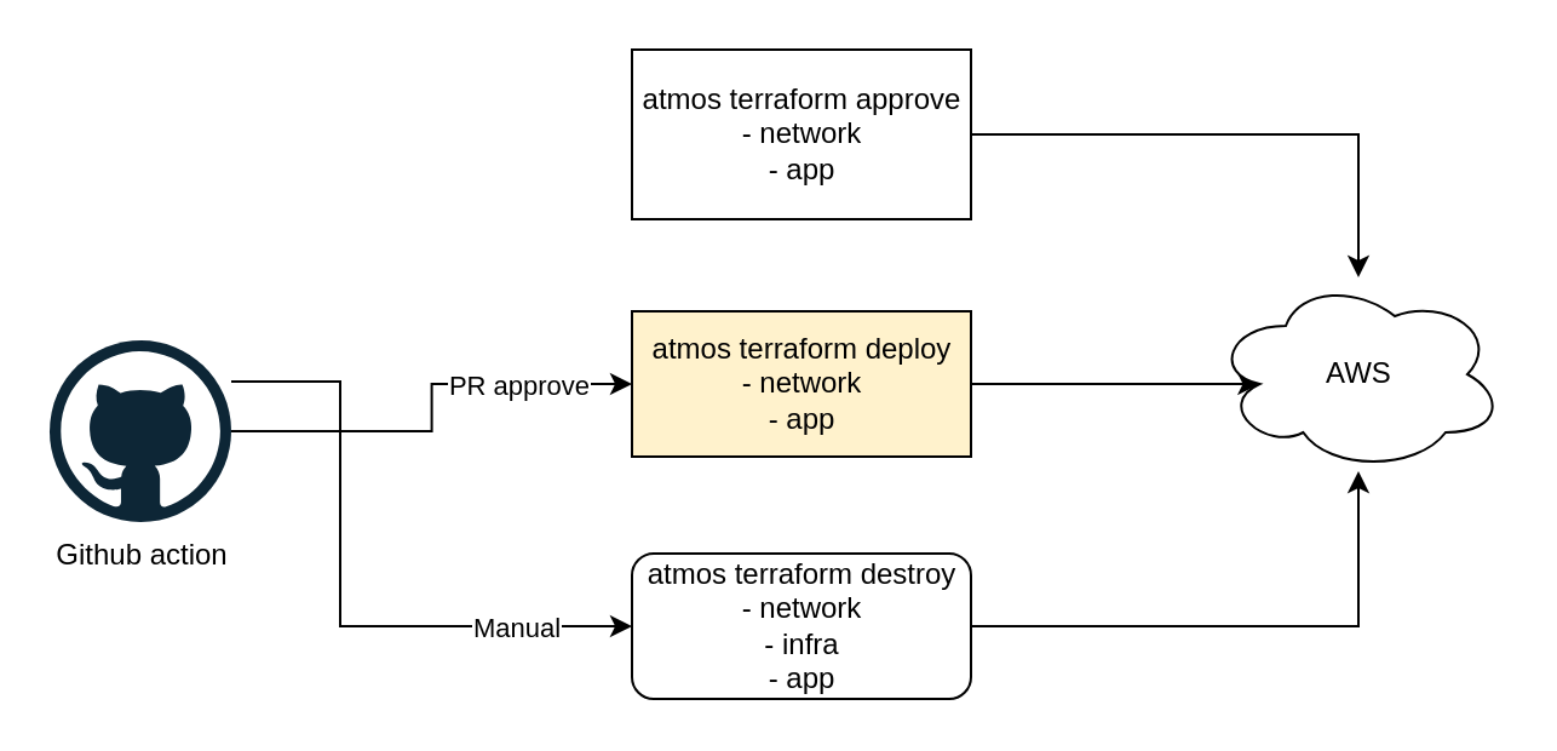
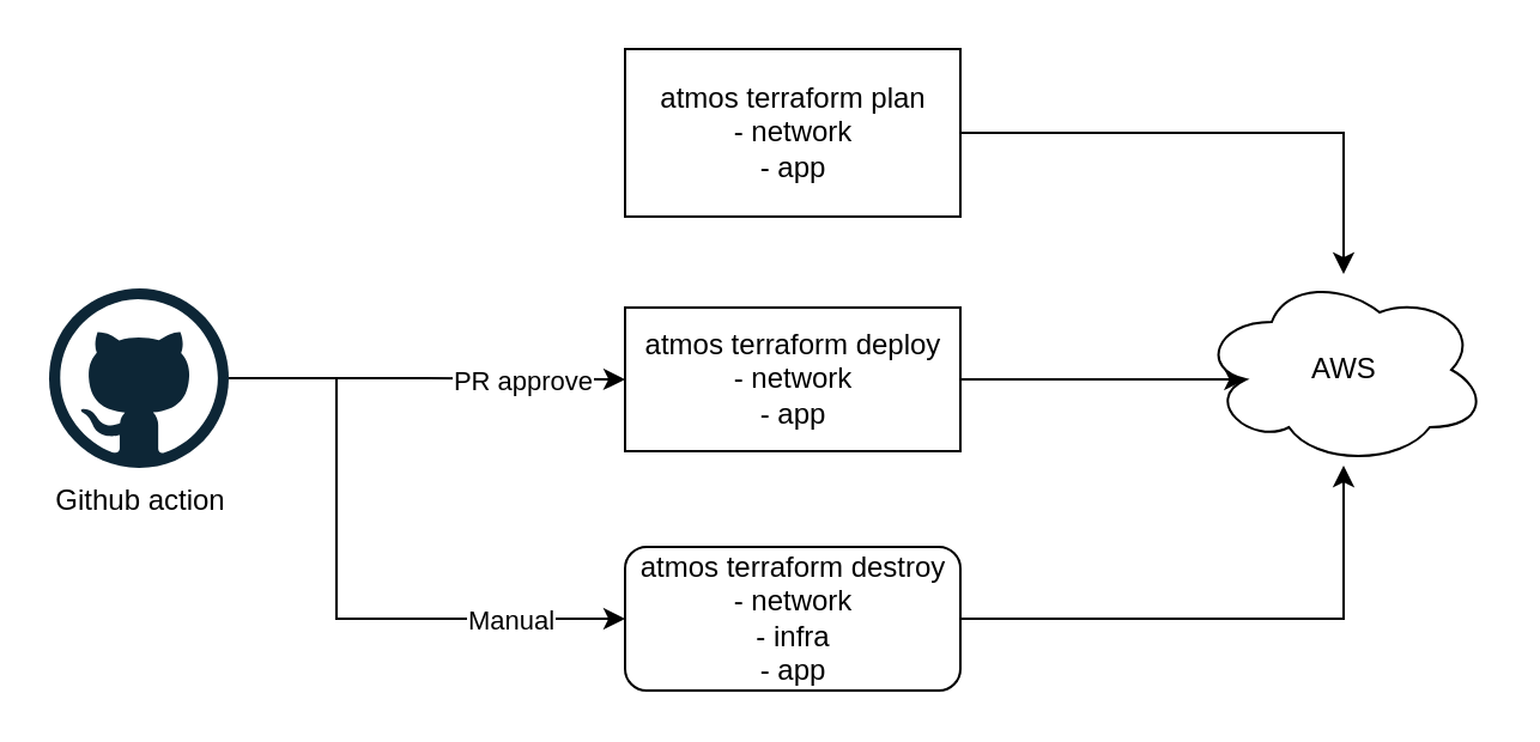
- <mxCell id="8" value="atmos terraform approve&lt;br&gt;- network&lt;br&gt;- app" style="rounded=0;whiteSpace=wrap;html=1;" parent="1" vertex="1"><mxGeometry x="260.5" y="20" width="140" height="70" as="geometry" /></mxCell>
+ <mxCell id="8" value="atmos terraform plan&lt;br&gt;- network&lt;br&gt;- app" style="rounded=0;whiteSpace=wrap;html=1;" parent="1" vertex="1"><mxGeometry x="260.5" y="20" width="140" height="70" as="geometry" /></mxCell>
- <mxCell id="10" value="atmos terraform deploy&lt;br&gt;- network&lt;br&gt;- app" style="rounded=0;whiteSpace=wrap;html=1;fillColor=#fff2cc;" parent="1" vertex="1"><mxGeometry x="260.5" y="128" width="140" height="60" as="geometry" /></mxCell>
+ <mxCell id="10" value="atmos terraform deploy&lt;br&gt;- network&lt;br&gt;- app" style="rounded=0;whiteSpace=wrap;html=1;" parent="1" vertex="1"><mxGeometry x="260.5" y="128" width="140" height="60" as="geometry" /></mxCell>
- <mxCell id="6" value="Github action" style="dashed=0;outlineConnect=0;html=1;align=center;labelPosition=center;verticalLabelPosition=bottom;verticalAlign=top;shape=mxgraph.weblogos.github" parent="1" vertex="1"><mxGeometry x="20" y="140" width="75" height="75" as="geometry" /></mxCell>
+ <mxCell id="6" value="Github action" style="dashed=0;outlineConnect=0;html=1;align=center;labelPosition=center;verticalLabelPosition=bottom;verticalAlign=top;shape=mxgraph.weblogos.github" parent="1" vertex="1"><mxGeometry x="20" y="120" width="75" height="75" as="geometry" /></mxCell>
